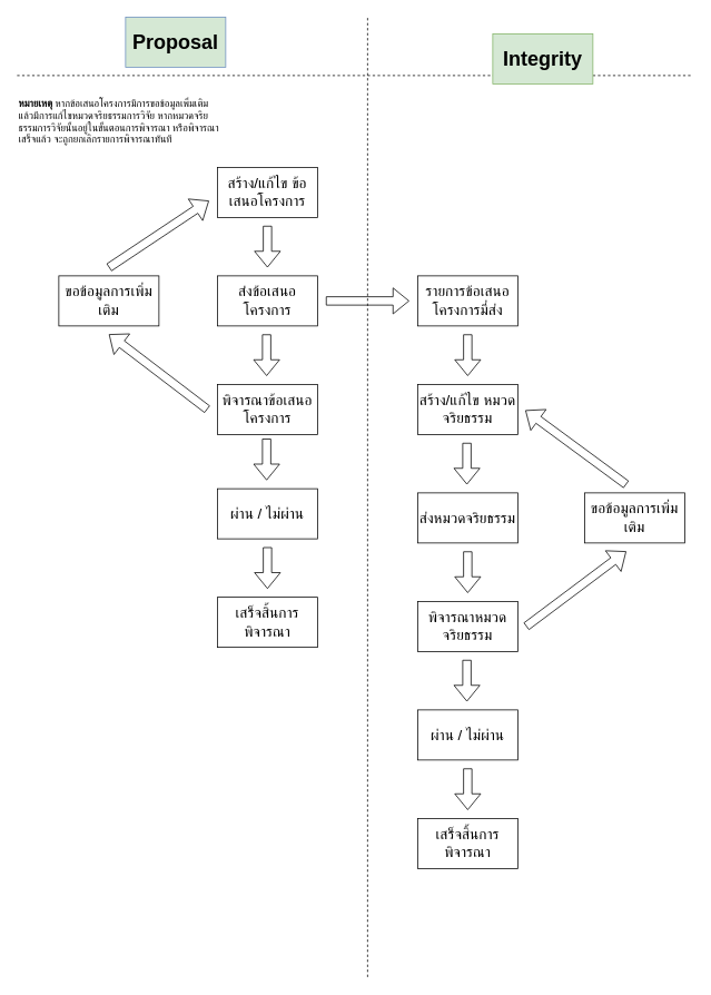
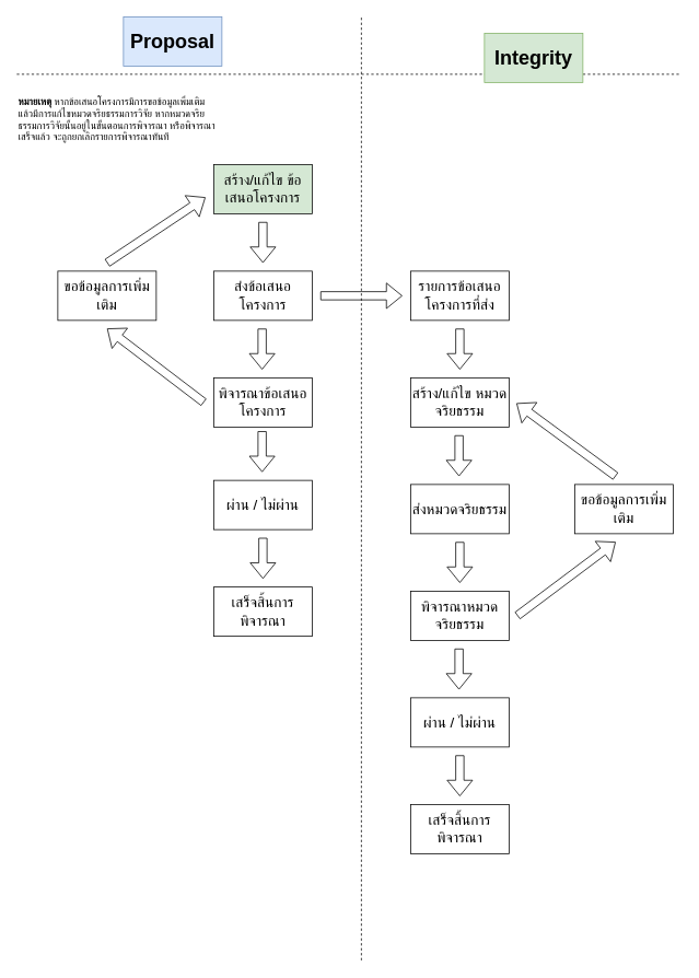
- <mxCell id="4" value="&lt;font style=&quot;font-size: 24px&quot;&gt;&lt;b&gt;Proposal&lt;/b&gt;&lt;/font&gt;" style="rounded=0;whiteSpace=wrap;html=1;fillColor=#d5e8d4;strokeColor=#6c8ebf;" vertex="1" parent="1"><mxGeometry x="150" y="20" width="120" height="60" as="geometry" /></mxCell>
+ <mxCell id="4" value="&lt;font style=&quot;font-size: 24px&quot;&gt;&lt;b&gt;Proposal&lt;/b&gt;&lt;/font&gt;" style="rounded=0;whiteSpace=wrap;html=1;fillColor=#dae8fc;strokeColor=#6c8ebf;" vertex="1" parent="1"><mxGeometry x="150" y="20" width="120" height="60" as="geometry" /></mxCell>
- <mxCell id="6" value="&lt;font style=&quot;font-size: 18px&quot;&gt;สร้าง/แก้ไข ข้อเสนอโครงการ&lt;/font&gt;" style="rounded=0;whiteSpace=wrap;html=1;" vertex="1" parent="1"><mxGeometry x="260" y="200" width="120" height="60" as="geometry" /></mxCell>
+ <mxCell id="6" value="&lt;font style=&quot;font-size: 18px&quot;&gt;สร้าง/แก้ไข ข้อเสนอโครงการ&lt;/font&gt;" style="rounded=0;whiteSpace=wrap;html=1;fillColor=#d5e8d4;" vertex="1" parent="1"><mxGeometry x="260" y="200" width="120" height="60" as="geometry" /></mxCell>
- <mxCell id="10" value="&lt;font style=&quot;font-size: 18px&quot;&gt;รายการข้อเสนอโครงการมี่ส่ง&lt;/font&gt;" style="rounded=0;whiteSpace=wrap;html=1;" vertex="1" parent="1"><mxGeometry x="500" y="330" width="120" height="60" as="geometry" /></mxCell>
+ <mxCell id="10" value="&lt;font style=&quot;font-size: 18px&quot;&gt;รายการข้อเสนอโครงการที่ส่ง&lt;/font&gt;" style="rounded=0;whiteSpace=wrap;html=1;" vertex="1" parent="1"><mxGeometry x="500" y="330" width="120" height="60" as="geometry" /></mxCell>
